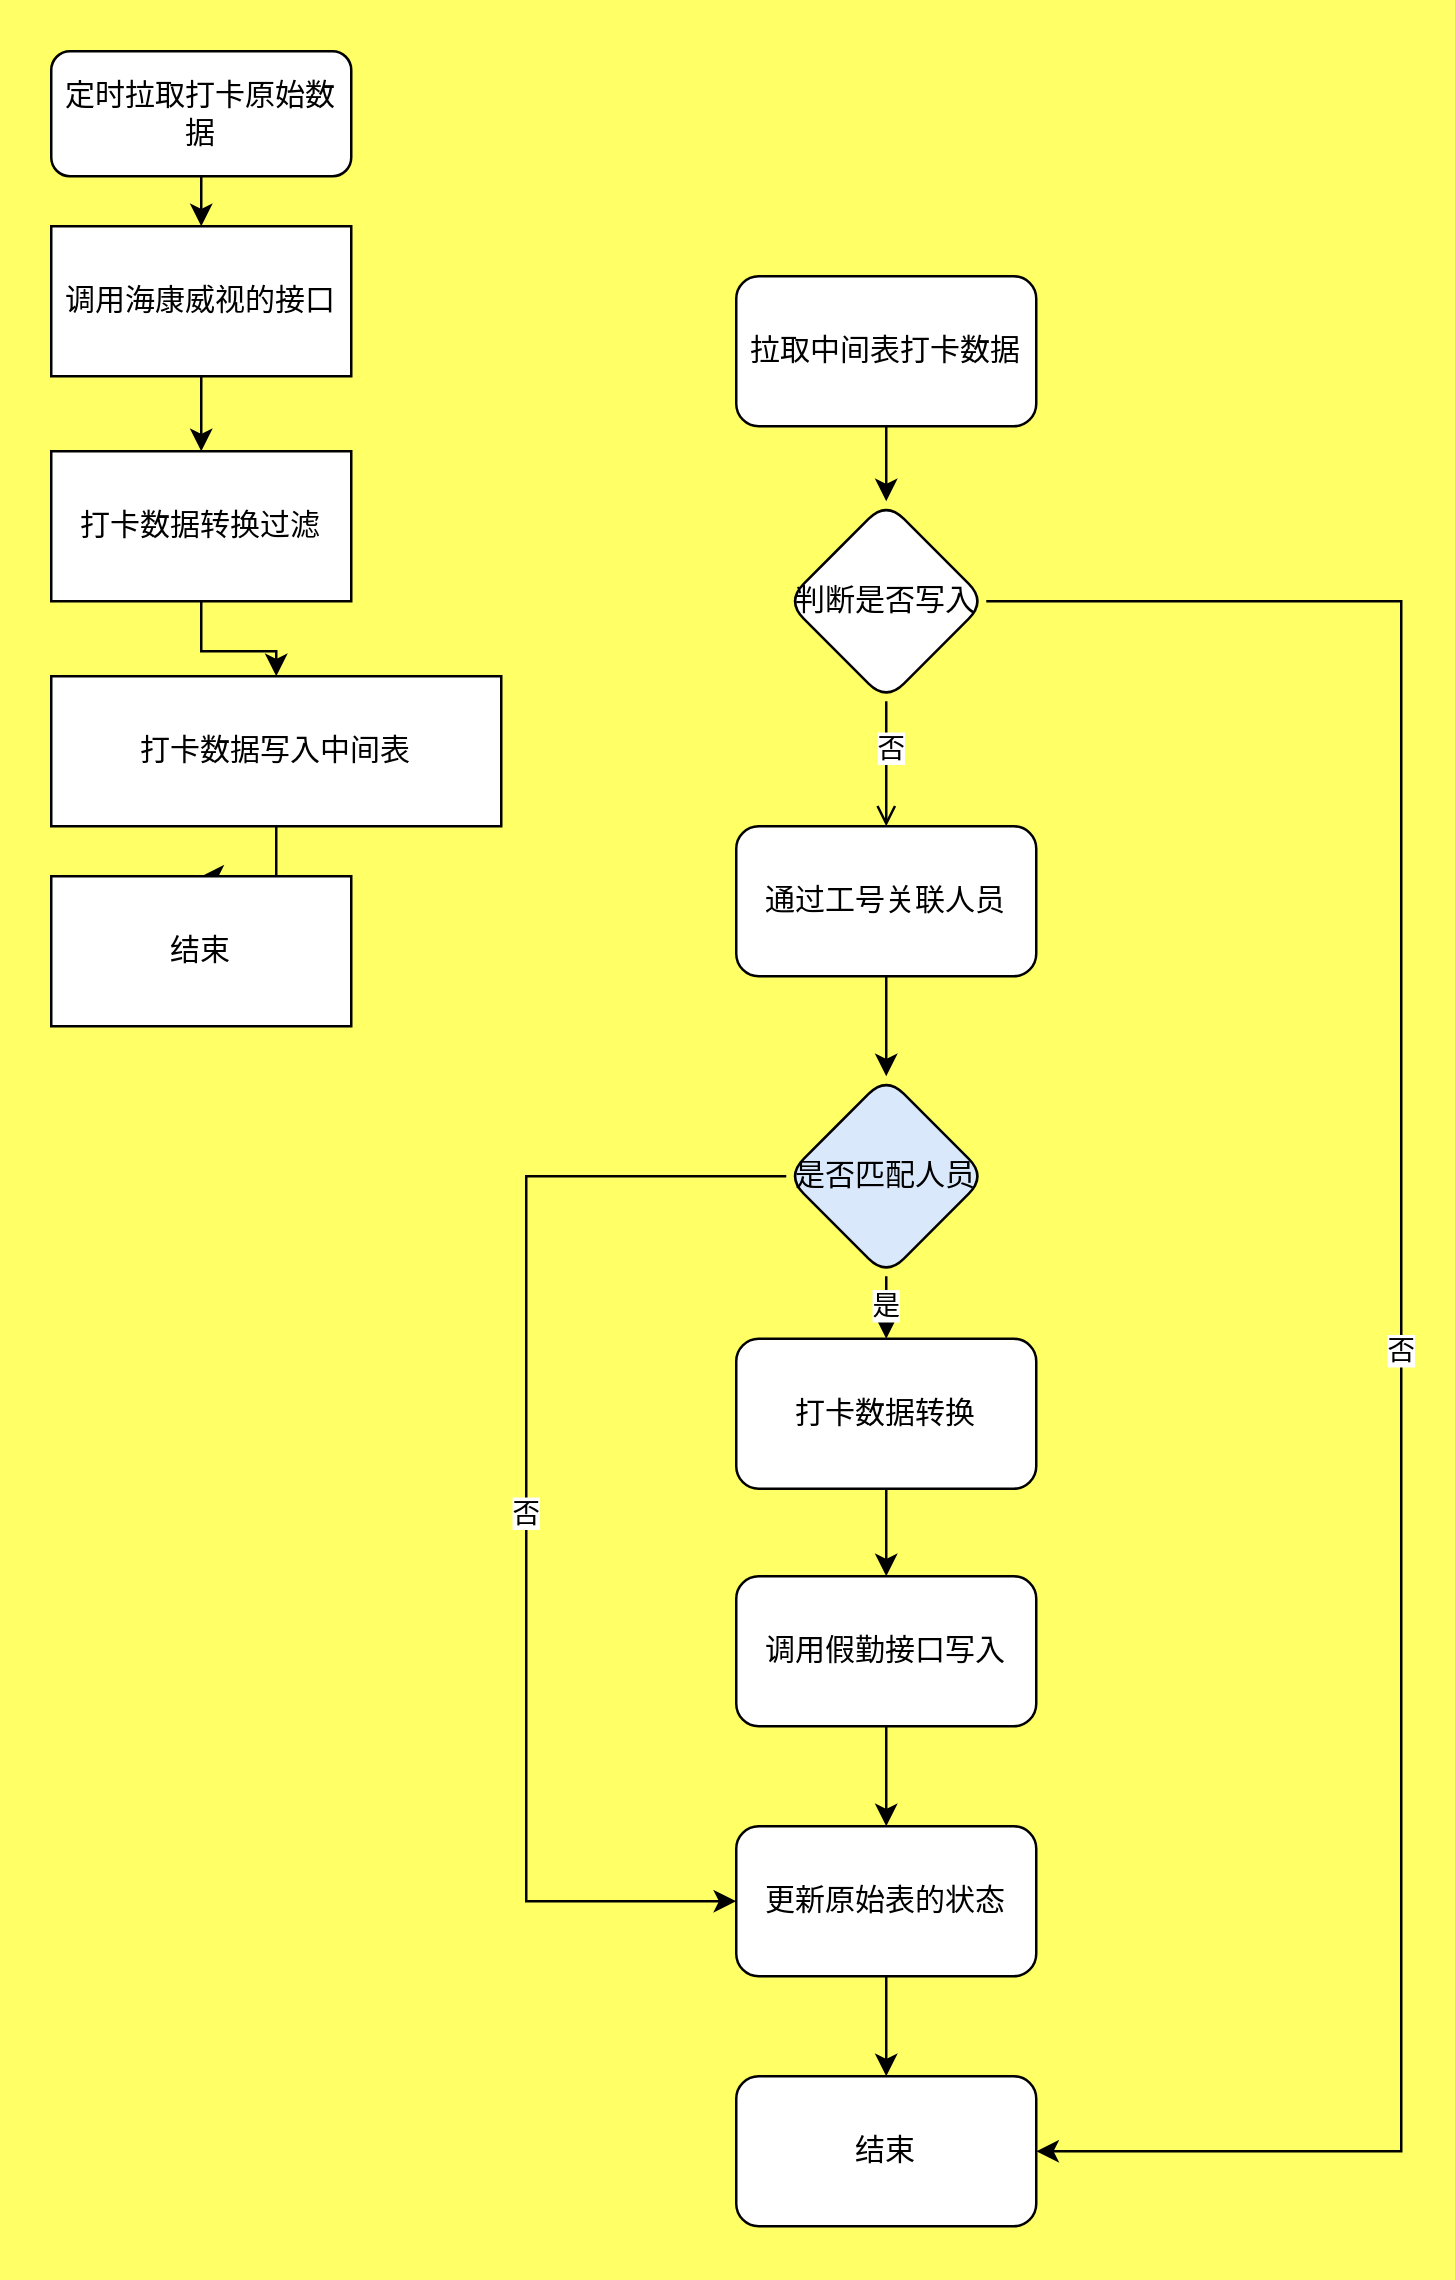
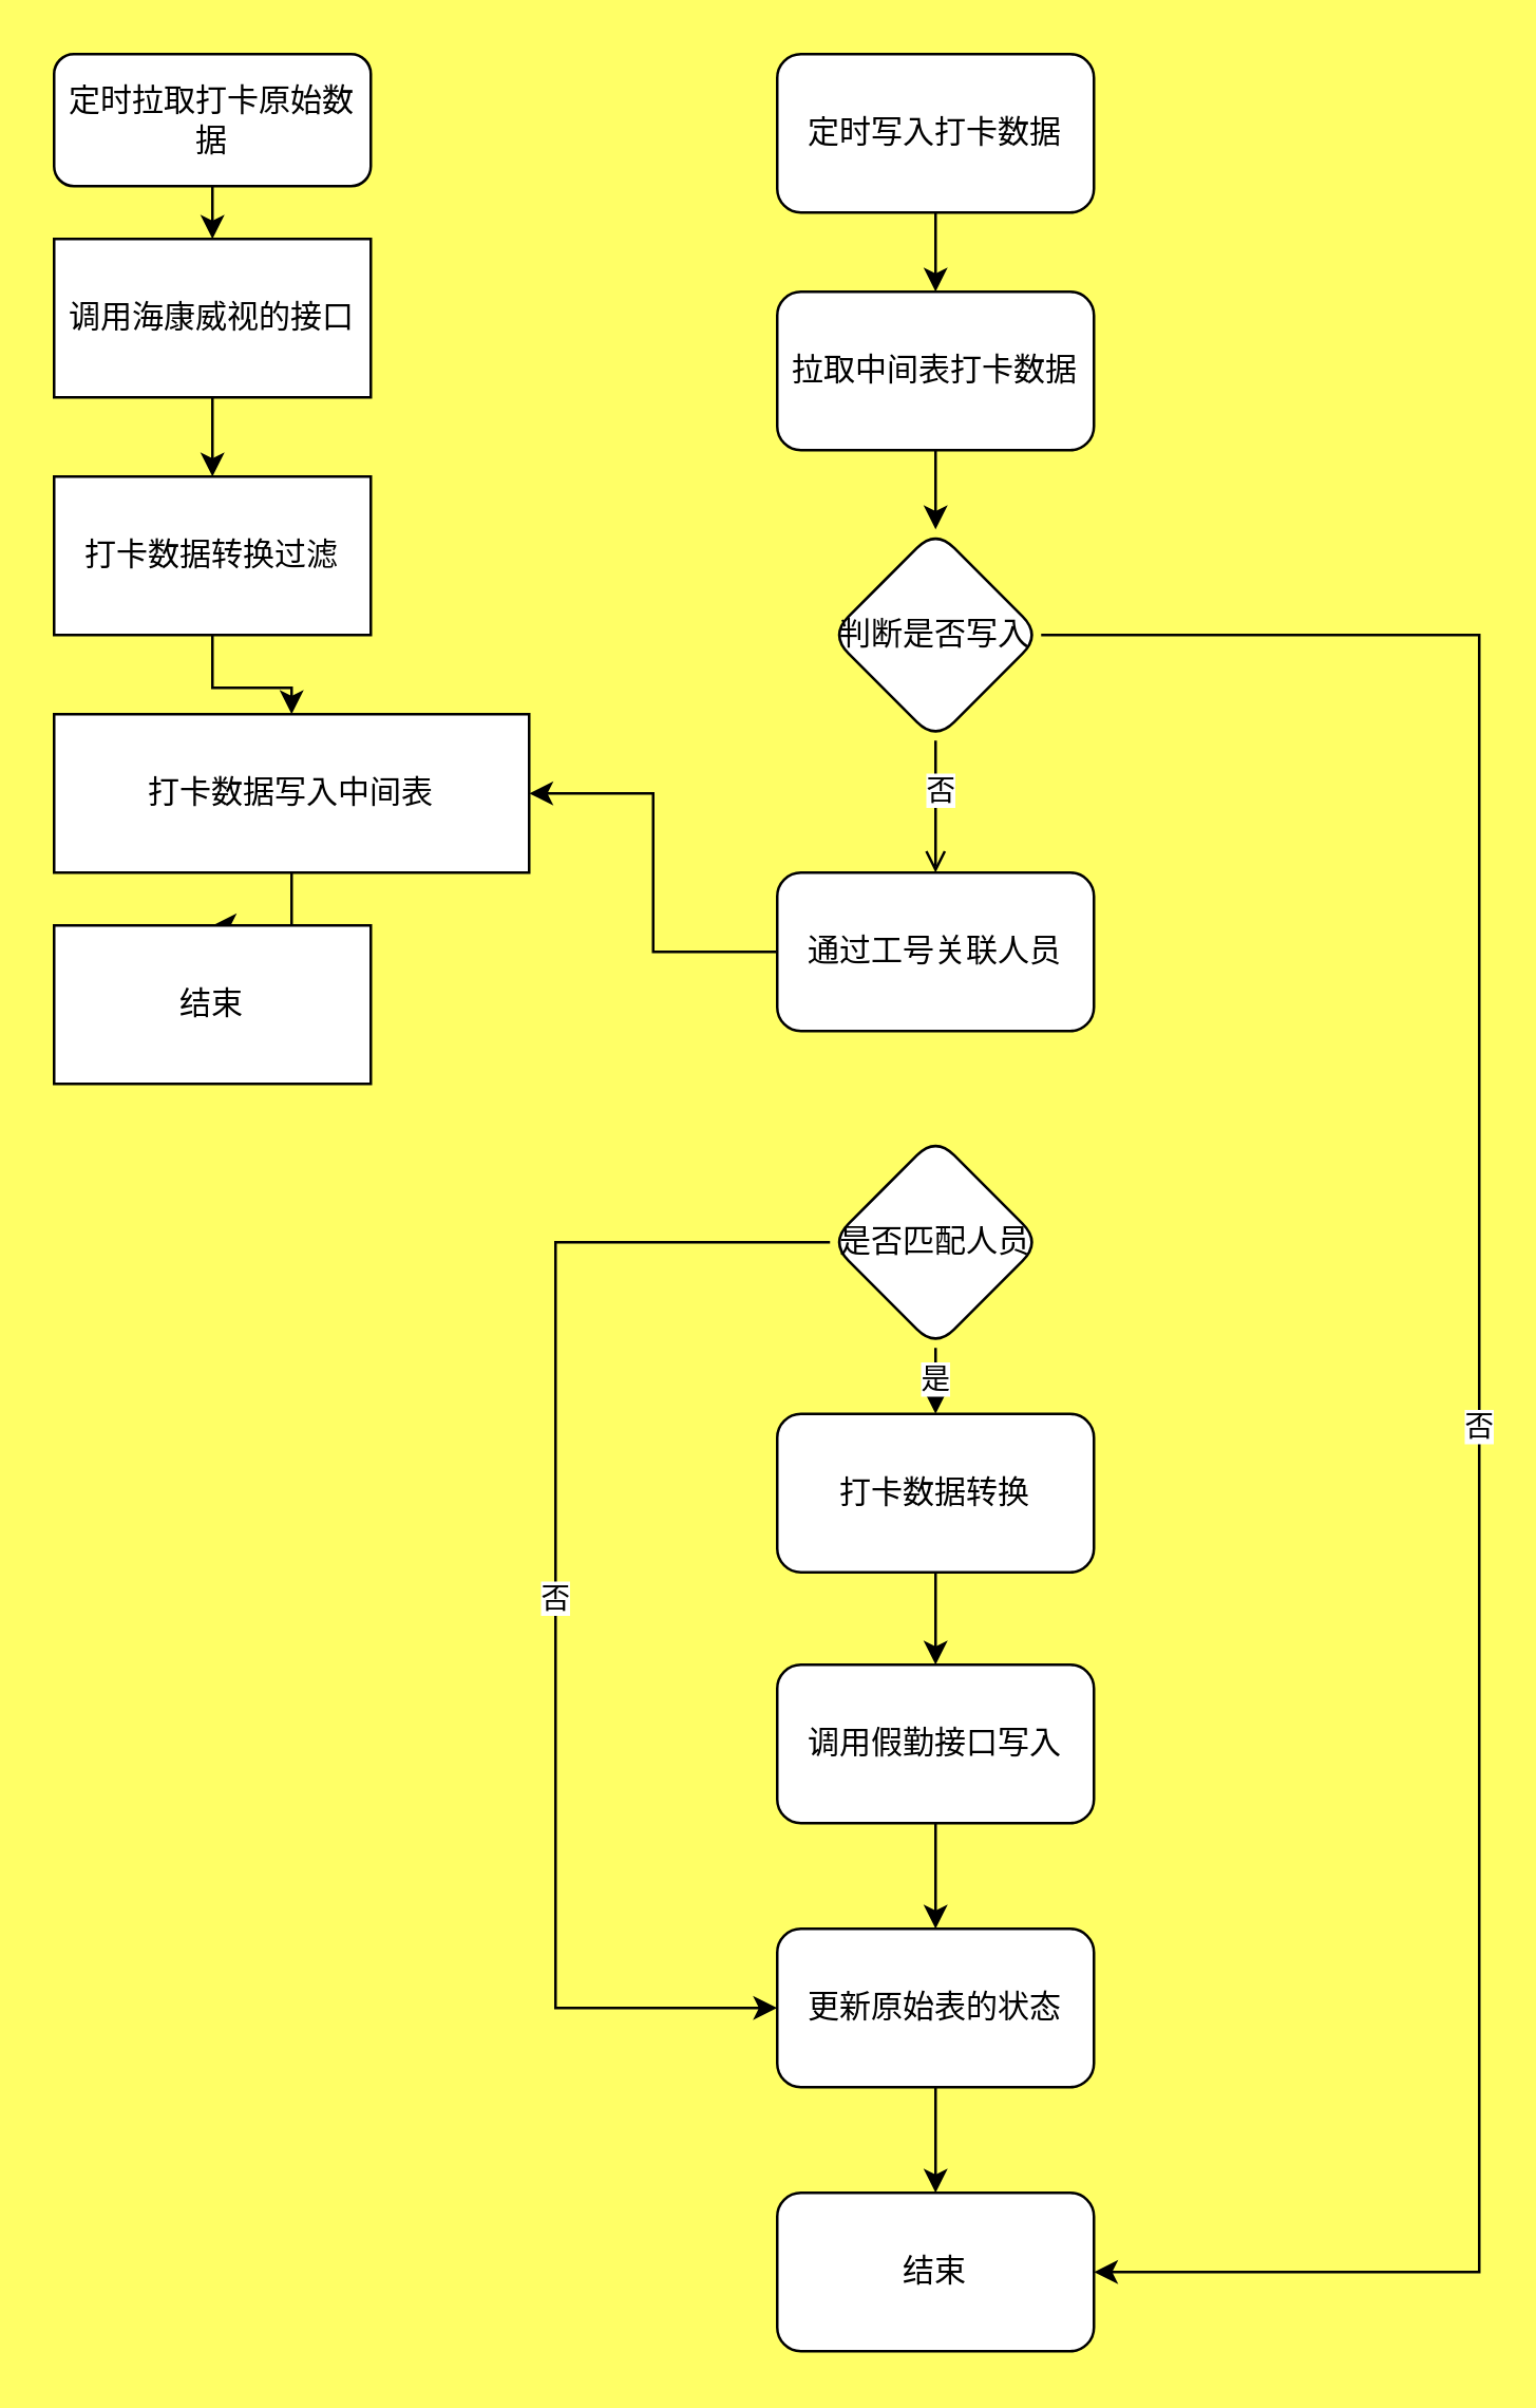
+ <mxCell id="13" value="定时写入打卡数据" style="rounded=1;whiteSpace=wrap;html=1;" parent="1" vertex="1"><mxGeometry x="294" y="20" width="120" height="60" as="geometry" /></mxCell>
+ <mxCell id="12" value="" style="edgeStyle=orthogonalEdgeStyle;rounded=0;orthogonalLoop=1;jettySize=auto;html=1;" parent="1" source="13" target="15" edge="1"><mxGeometry relative="1" as="geometry" /></mxCell>
- <mxCell id="20" value="" style="edgeStyle=orthogonalEdgeStyle;rounded=0;orthogonalLoop=1;jettySize=auto;html=1;" parent="1" source="21" target="24" edge="1"><mxGeometry relative="1" as="geometry" /></mxCell>
+ <mxCell id="20" value="" style="edgeStyle=orthogonalEdgeStyle;rounded=0;orthogonalLoop=1;jettySize=auto;html=1;" parent="1" source="21" target="9" edge="1"><mxGeometry relative="1" as="geometry" /></mxCell>
- <mxCell id="24" value="是否匹配人员" style="rhombus;whiteSpace=wrap;html=1;rounded=1;fillColor=#dae8fc;" parent="1" vertex="1"><mxGeometry x="314" y="430" width="80" height="80" as="geometry" /></mxCell>
+ <mxCell id="24" value="是否匹配人员" style="rhombus;whiteSpace=wrap;html=1;rounded=1;" parent="1" vertex="1"><mxGeometry x="314" y="430" width="80" height="80" as="geometry" /></mxCell>
